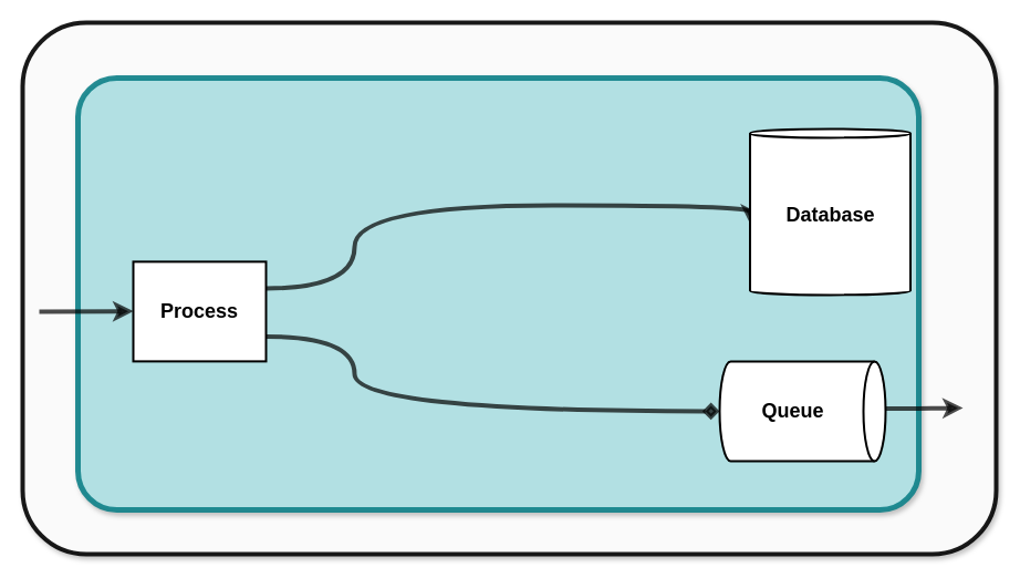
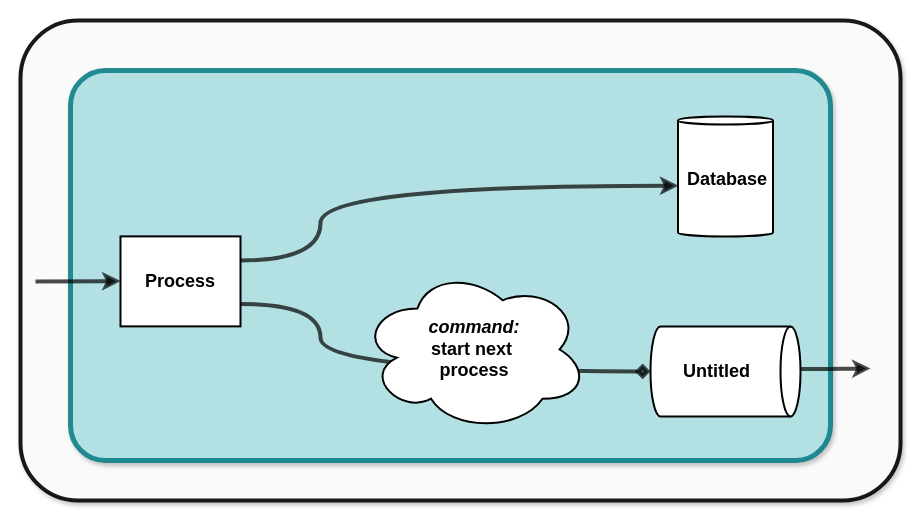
- <mxCell id="10" value="Database" style="html=1;overflow=block;blockSpacing=1;whiteSpace=wrap;shape=cylinder3;size=4;anchorPointDirection=0;boundedLbl=1;fontSize=18;spacing=9;strokeColor=#000000;rounded=1;absoluteArcSize=1;arcSize=9;fillColor=#FFFFFF;strokeWidth=2;lucidId=YW3Kp418ABGM;fontColor=#000000;movable=1;resizable=1;rotatable=1;deletable=1;editable=1;locked=0;connectable=1;align=center;verticalAlign=middle;fontFamily=Helvetica;fontStyle=1;" parent="4" vertex="1"><mxGeometry x="647.5" y="95.88" width="145" height="150" as="geometry" /></mxCell>
+ <mxCell id="10" value="Database" style="html=1;overflow=block;blockSpacing=1;whiteSpace=wrap;shape=cylinder3;size=4;anchorPointDirection=0;boundedLbl=1;fontSize=18;spacing=9;strokeColor=#000000;rounded=1;absoluteArcSize=1;arcSize=9;fillColor=#FFFFFF;strokeWidth=2;lucidId=YW3Kp418ABGM;fontColor=#000000;movable=1;resizable=1;rotatable=1;deletable=1;editable=1;locked=0;connectable=1;align=center;verticalAlign=middle;fontFamily=Helvetica;fontStyle=1;" parent="4" vertex="1"><mxGeometry x="647.5" y="95.88" width="95" height="120" as="geometry" /></mxCell>
+ <mxCell id="12" value="&lt;i&gt;command: &lt;/i&gt;&lt;br&gt;&lt;div&gt;start next&amp;nbsp;&lt;/div&gt;&lt;div&gt;process&lt;/div&gt;" style="html=1;overflow=block;blockSpacing=1;whiteSpace=wrap;ellipse;shape=cloud;fontSize=18;spacing=9;strokeColor=#000000;strokeOpacity=100;fillOpacity=100;rounded=1;absoluteArcSize=1;arcSize=9;fillColor=#FFFFFF;strokeWidth=2;lucidId=YW3K_GFCVog0;movable=1;resizable=1;rotatable=1;deletable=1;editable=1;locked=0;connectable=1;align=center;verticalAlign=middle;fontFamily=Helvetica;fontColor=#000000;fontStyle=1;" parent="4" vertex="1"><mxGeometry x="330" y="247" width="227.5" height="164" as="geometry" /></mxCell>
- <mxCell id="6" value="Queue" style="html=1;overflow=block;blockSpacing=1;whiteSpace=wrap;shape=cylinder3;direction=south;size=10;anchorPointDirection=0;boundedLbl=1;fontSize=18;spacing=9;strokeColor=#000000;rounded=1;absoluteArcSize=1;arcSize=9;fillColor=#FFFFFF;strokeWidth=2;lucidId=YW3Kj~0P2WnY;fontColor=#000000;movable=1;resizable=1;rotatable=1;deletable=1;editable=1;locked=0;connectable=1;align=center;verticalAlign=middle;fontFamily=Helvetica;fontStyle=1;" parent="4" vertex="1"><mxGeometry x="620" y="305.88" width="150" height="90" as="geometry" /></mxCell>
+ <mxCell id="6" value="Untitled" style="html=1;overflow=block;blockSpacing=1;whiteSpace=wrap;shape=cylinder3;direction=south;size=10;anchorPointDirection=0;boundedLbl=1;fontSize=18;spacing=9;strokeColor=#000000;rounded=1;absoluteArcSize=1;arcSize=9;fillColor=#FFFFFF;strokeWidth=2;lucidId=YW3Kj~0P2WnY;fontColor=#000000;movable=1;resizable=1;rotatable=1;deletable=1;editable=1;locked=0;connectable=1;align=center;verticalAlign=middle;fontFamily=Helvetica;fontStyle=1;" parent="4" vertex="1"><mxGeometry x="620" y="305.88" width="150" height="90" as="geometry" /></mxCell>
